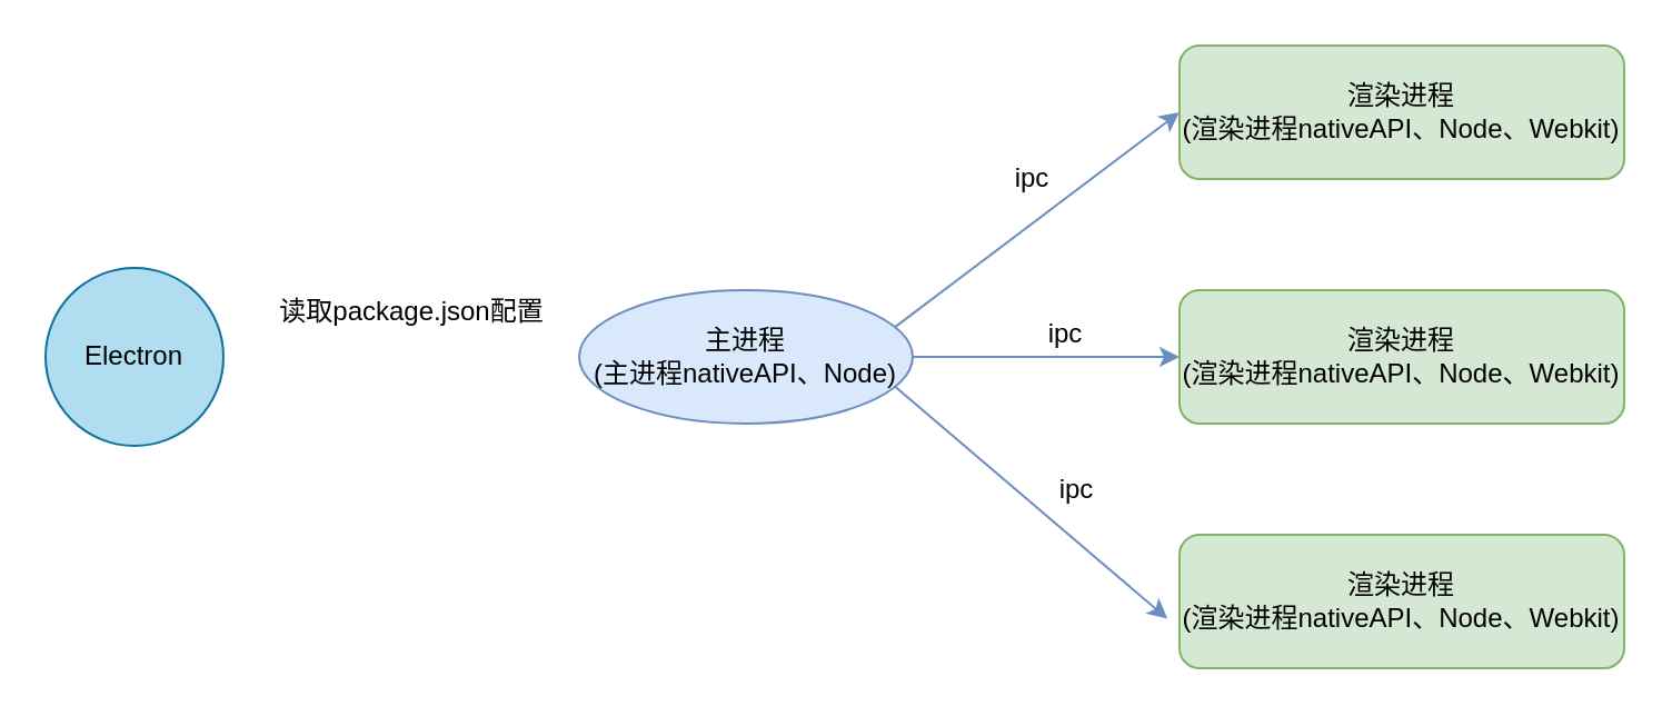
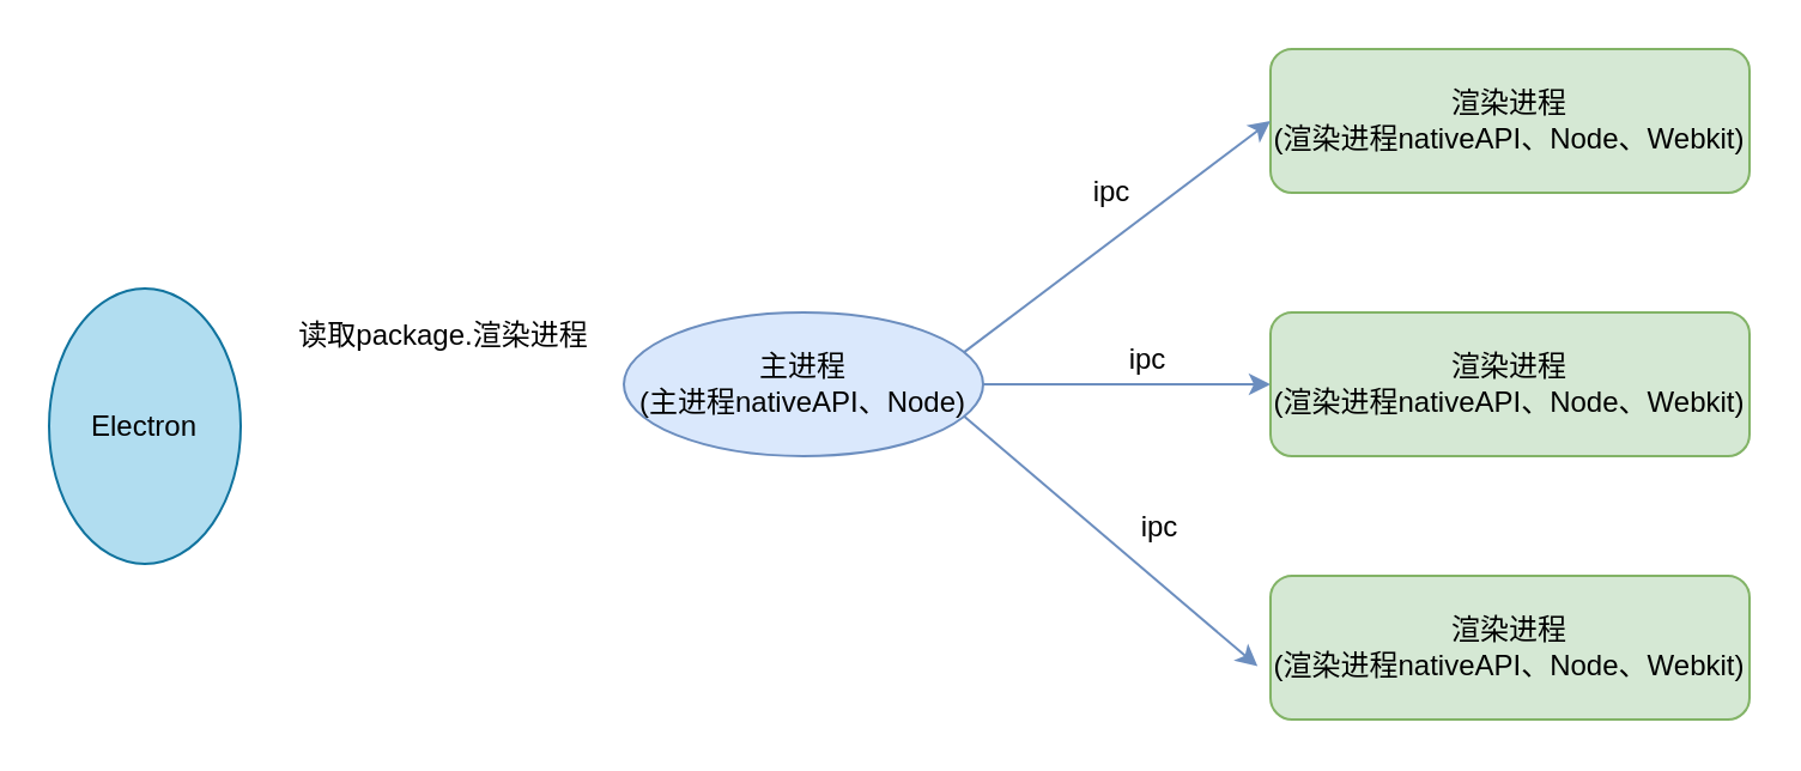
- <mxCell id="10" value="读取package.json配置" style="text;html=1;strokeColor=none;fillColor=none;align=center;verticalAlign=middle;whiteSpace=wrap;rounded=0;" parent="1" vertex="1"><mxGeometry x="120" y="130" width="130" height="20" as="geometry" /></mxCell>
+ <mxCell id="10" value="读取package.渲染进程" style="text;html=1;strokeColor=none;fillColor=none;align=center;verticalAlign=middle;whiteSpace=wrap;rounded=0;" parent="1" vertex="1"><mxGeometry x="120" y="130" width="130" height="20" as="geometry" /></mxCell>
- <mxCell id="2" value="Electron" style="ellipse;whiteSpace=wrap;html=1;aspect=fixed;fillColor=#b1ddf0;strokeColor=#10739e;" parent="1" vertex="1"><mxGeometry x="20" y="120" width="80" height="80" as="geometry" /></mxCell>
+ <mxCell id="2" value="Electron" style="ellipse;whiteSpace=wrap;html=1;aspect=fixed;fillColor=#b1ddf0;strokeColor=#10739e;" parent="1" vertex="1"><mxGeometry x="20" y="120" width="80" height="115" as="geometry" /></mxCell>
